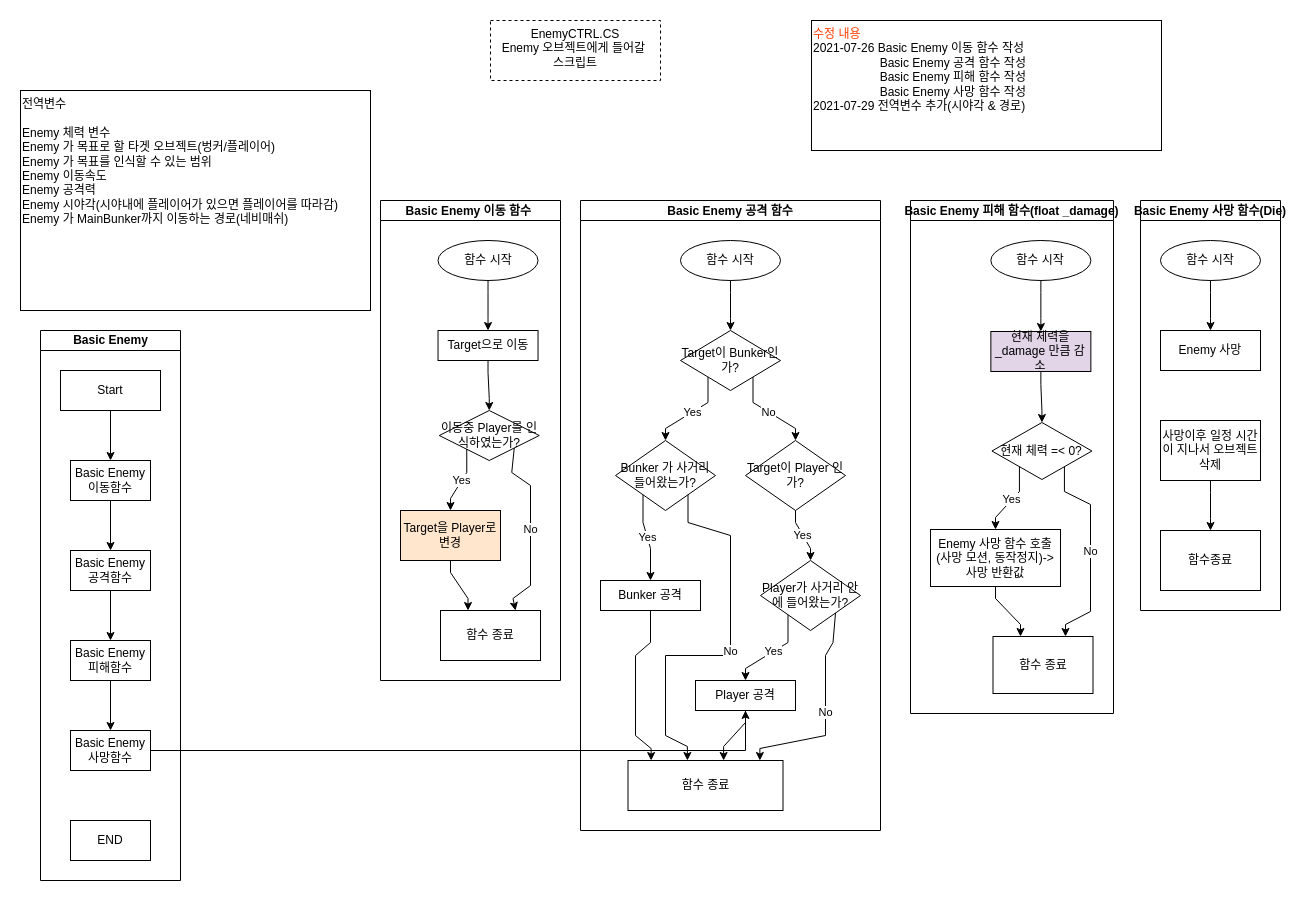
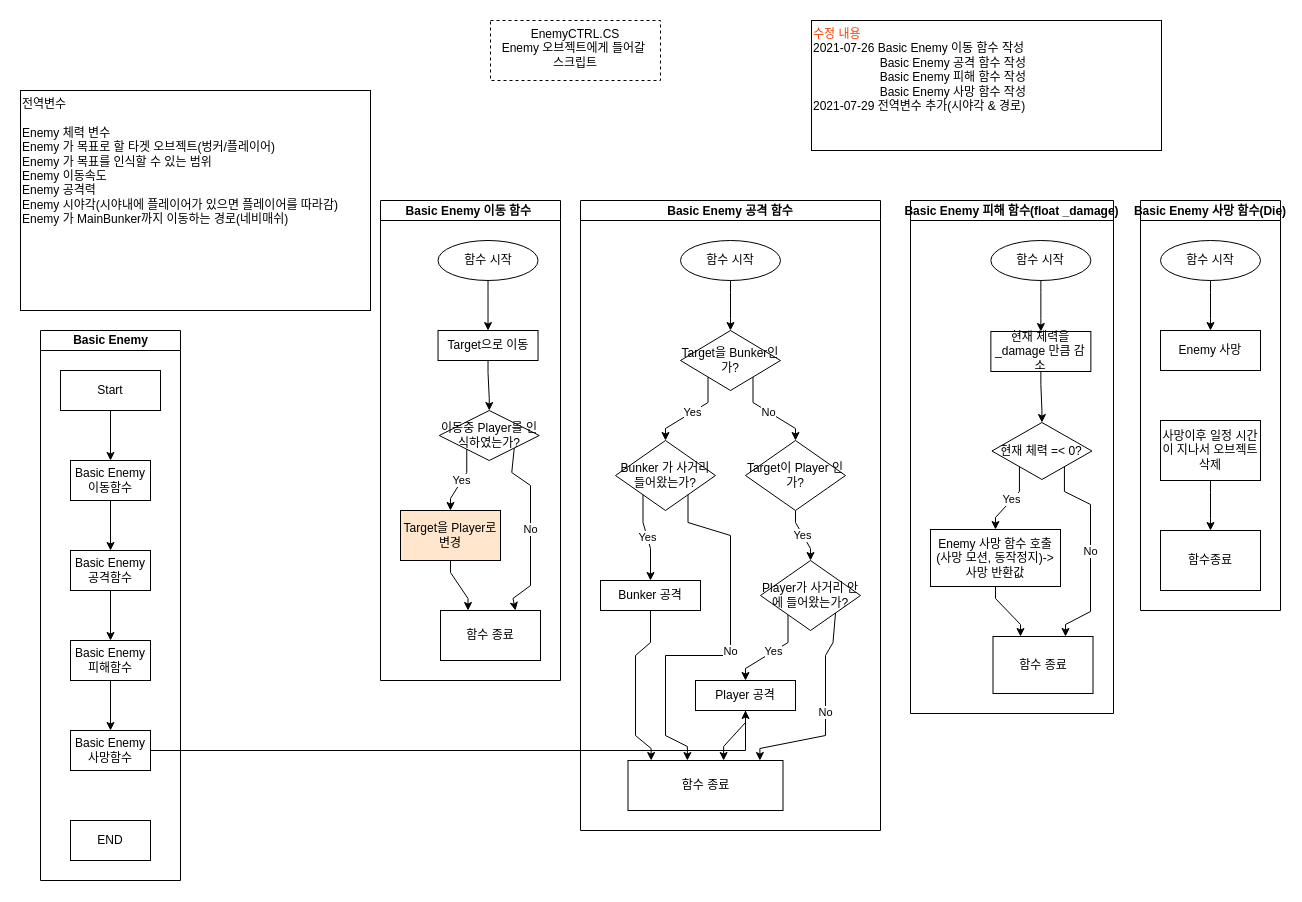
- <mxCell id="38" value="현재 체력을 _damage 만큼 감소" style="rounded=0;whiteSpace=wrap;html=1;fontFamily=Helvetica;fontSize=12;fontColor=#000000;align=center;strokeColor=#000000;fillColor=#e1d5e7;" parent="35" vertex="1"><mxGeometry x="80.36" y="131.0" width="100" height="40" as="geometry" /></mxCell>
+ <mxCell id="38" value="현재 체력을 _damage 만큼 감소" style="rounded=0;whiteSpace=wrap;html=1;fontFamily=Helvetica;fontSize=12;fontColor=#000000;align=center;strokeColor=#000000;fillColor=#ffffff;" parent="35" vertex="1"><mxGeometry x="80.36" y="131.0" width="100" height="40" as="geometry" /></mxCell>
- <mxCell id="19" value="Target이 Bunker인가?" style="rhombus;whiteSpace=wrap;html=1;fontFamily=Helvetica;fontSize=12;fontColor=#000000;align=center;strokeColor=#000000;fillColor=#ffffff;" parent="16" vertex="1"><mxGeometry x="100" y="130" width="100" height="60" as="geometry" /></mxCell>
+ <mxCell id="19" value="Target을 Bunker인가?" style="rhombus;whiteSpace=wrap;html=1;fontFamily=Helvetica;fontSize=12;fontColor=#000000;align=center;strokeColor=#000000;fillColor=#ffffff;" parent="16" vertex="1"><mxGeometry x="100" y="130" width="100" height="60" as="geometry" /></mxCell>
